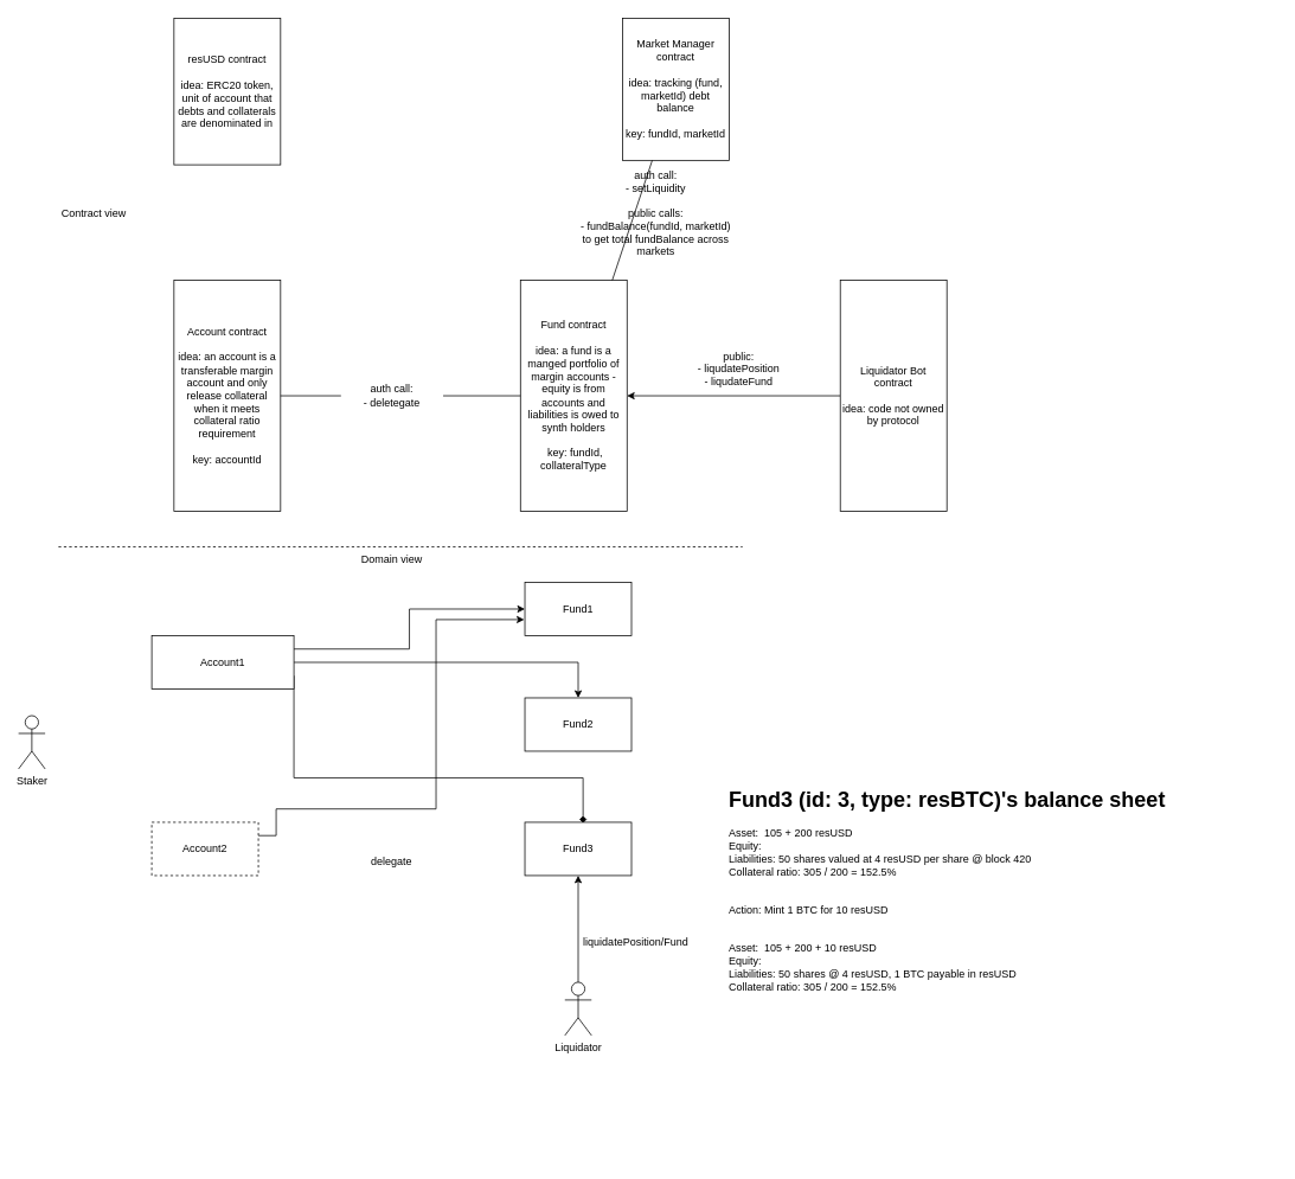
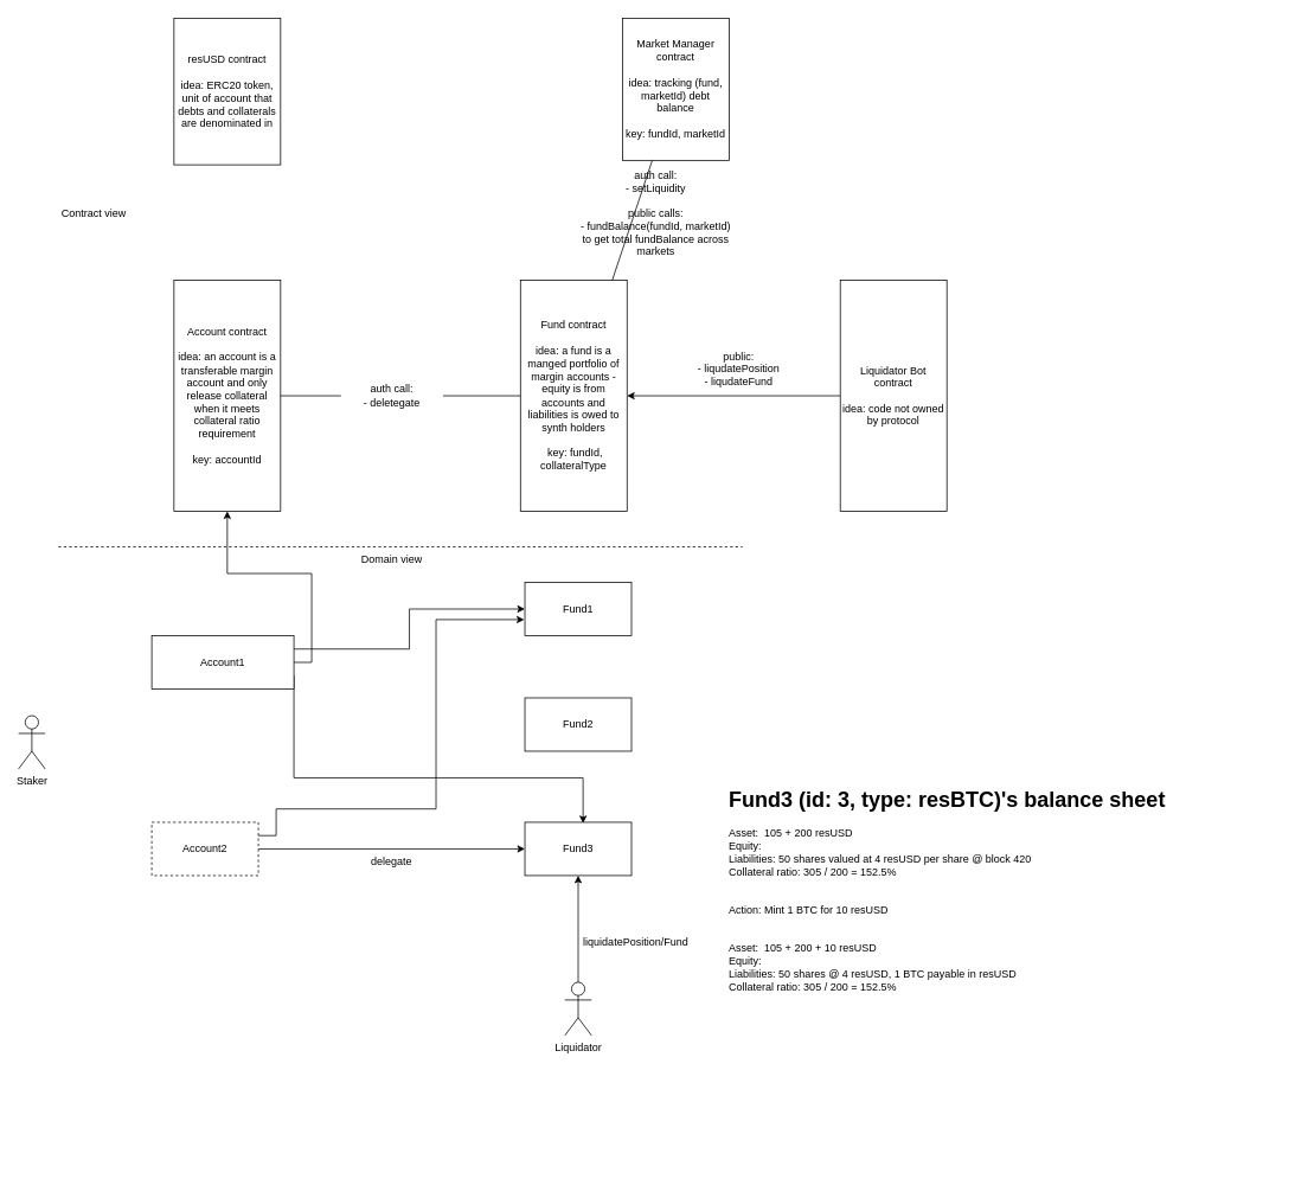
- <mxCell id="7" style="edgeStyle=orthogonalEdgeStyle;rounded=0;orthogonalLoop=1;jettySize=auto;html=1;exitX=1;exitY=0.5;exitDx=0;exitDy=0;" parent="1" source="9" target="11" edge="1"><mxGeometry relative="1" as="geometry" /></mxCell>
+ <mxCell id="7" style="edgeStyle=orthogonalEdgeStyle;rounded=0;orthogonalLoop=1;jettySize=auto;html=1;exitX=1;exitY=0.5;exitDx=0;exitDy=0;" parent="1" source="9" target="2" edge="1"><mxGeometry relative="1" as="geometry" /></mxCell>
- <mxCell id="8" style="edgeStyle=orthogonalEdgeStyle;rounded=0;orthogonalLoop=1;jettySize=auto;html=1;exitX=1;exitY=0.75;exitDx=0;exitDy=0;entryX=0.546;entryY=0.017;entryDx=0;entryDy=0;entryPerimeter=0;endArrow=diamond;" parent="1" source="9" target="12" edge="1"><mxGeometry relative="1" as="geometry"><Array as="points"><mxPoint x="330" y="760" /><mxPoint x="330" y="875" /><mxPoint x="656" y="875" /></Array></mxGeometry></mxCell>
+ <mxCell id="8" style="edgeStyle=orthogonalEdgeStyle;rounded=0;orthogonalLoop=1;jettySize=auto;html=1;exitX=1;exitY=0.75;exitDx=0;exitDy=0;entryX=0.546;entryY=0.017;entryDx=0;entryDy=0;entryPerimeter=0;" parent="1" source="9" target="12" edge="1"><mxGeometry relative="1" as="geometry"><Array as="points"><mxPoint x="330" y="760" /><mxPoint x="330" y="875" /><mxPoint x="656" y="875" /></Array></mxGeometry></mxCell>
+ <mxCell id="14" style="edgeStyle=orthogonalEdgeStyle;rounded=0;orthogonalLoop=1;jettySize=auto;html=1;" parent="1" source="15" target="12" edge="1"><mxGeometry relative="1" as="geometry" /></mxCell>
